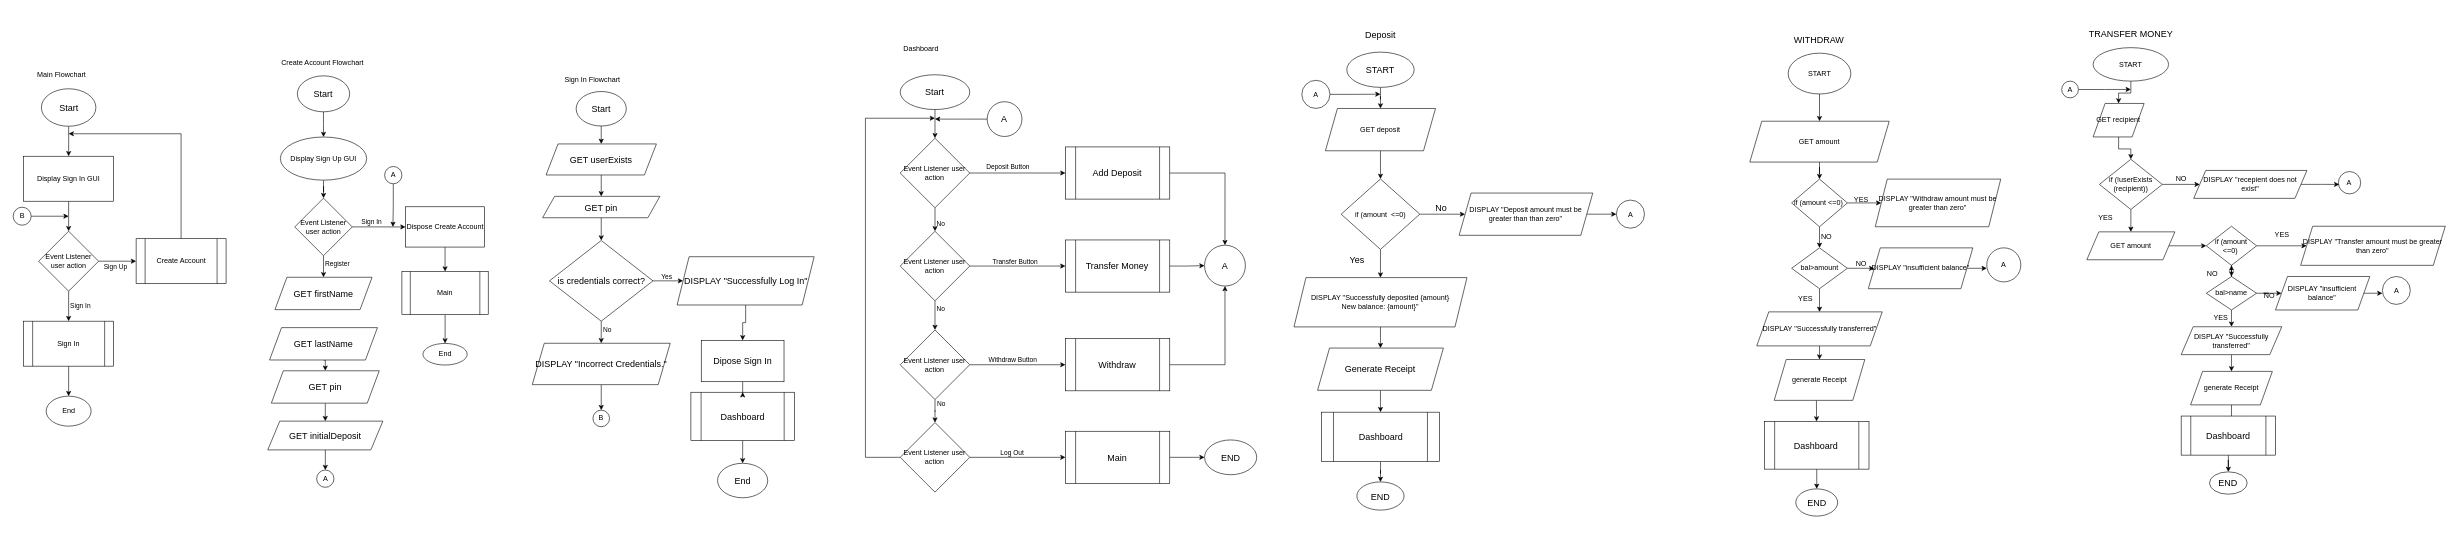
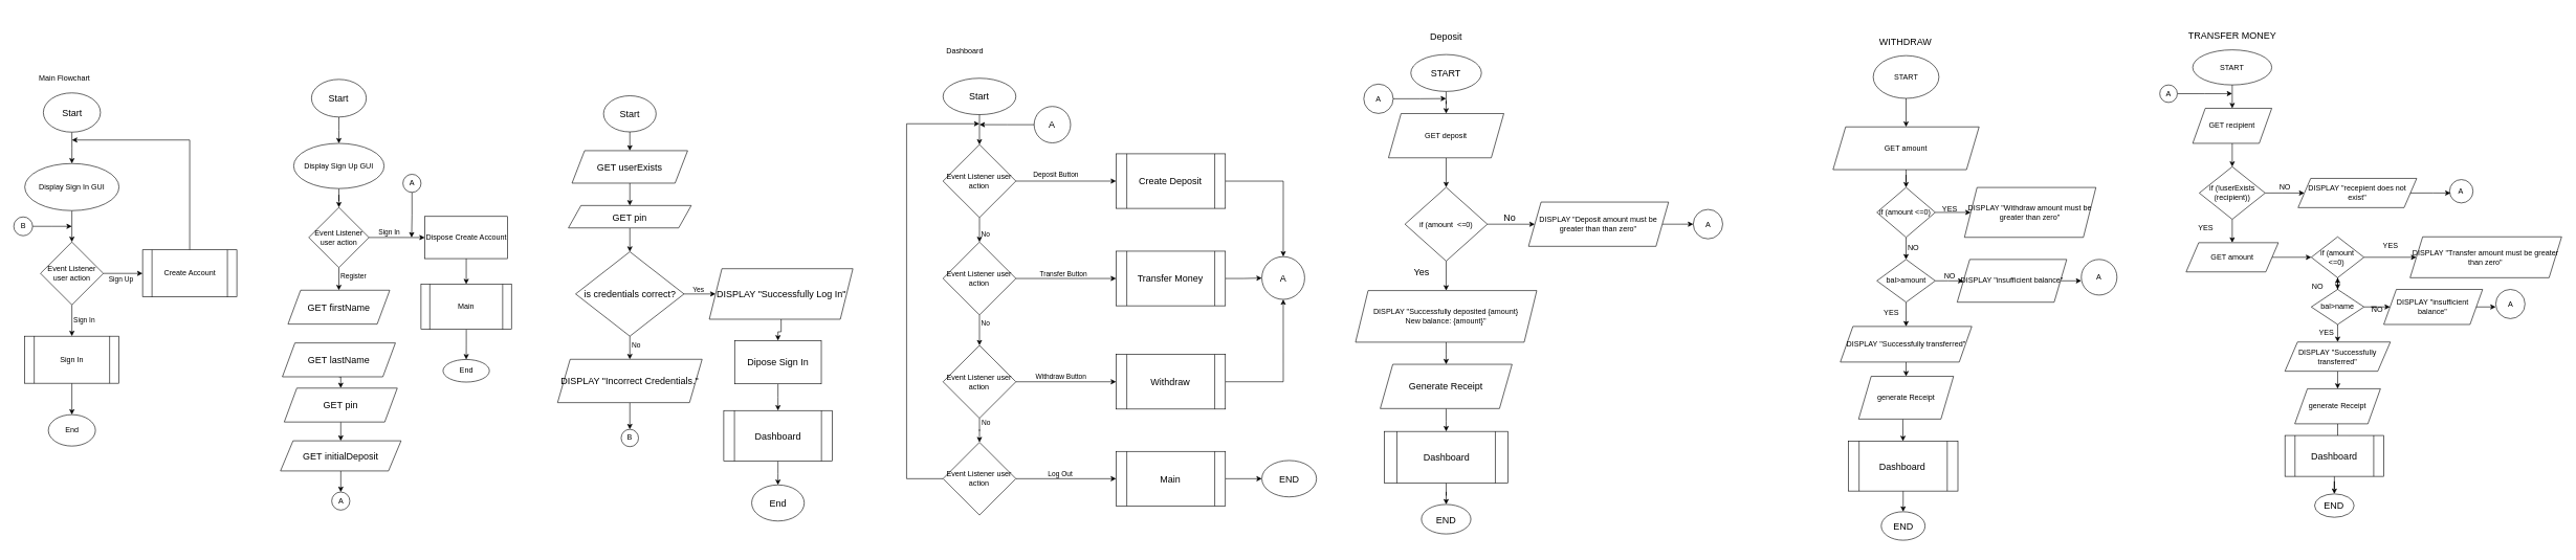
- <mxCell id="67" value="Create Account Flowchart" style="text;html=1;align=center;verticalAlign=middle;resizable=0;points=[];autosize=1;strokeColor=none;fillColor=none;labelBackgroundColor=none;rounded=0;" parent="55" vertex="1"><mxGeometry x="20" width="160" height="30" as="geometry" /></mxCell>
- <mxCell id="101" value="Sign In Flowchart" style="text;html=1;align=center;verticalAlign=middle;resizable=0;points=[];autosize=1;strokeColor=none;fillColor=none;labelBackgroundColor=none;rounded=0;" parent="81" vertex="1"><mxGeometry x="40.25" width="120" height="30" as="geometry" /></mxCell>
- <mxCell id="162" value="GET recipient" style="shape=parallelogram;perimeter=parallelogramPerimeter;whiteSpace=wrap;html=1;fixedSize=1;labelBackgroundColor=none;rounded=0;" vertex="1" parent="157"><mxGeometry x="52.424" y="130.293" width="85" height="55.84" as="geometry" /></mxCell>
+ <mxCell id="162" value="GET recipient" style="shape=parallelogram;perimeter=parallelogramPerimeter;whiteSpace=wrap;html=1;fixedSize=1;labelBackgroundColor=none;rounded=0;" vertex="1" parent="157"><mxGeometry x="52.424" y="130.293" width="125.817" height="55.84" as="geometry" /></mxCell>
- <mxCell id="5" value="&lt;font style=&quot;font-size: 15px;&quot;&gt;Add Deposit&lt;/font&gt;" style="shape=process;whiteSpace=wrap;html=1;backgroundOutline=1;labelBackgroundColor=none;rounded=0;" parent="2" vertex="1"><mxGeometry x="333.434" y="178.312" width="173.965" height="86.982" as="geometry" /></mxCell>
+ <mxCell id="5" value="&lt;font style=&quot;font-size: 15px;&quot;&gt;Create Deposit&lt;/font&gt;" style="shape=process;whiteSpace=wrap;html=1;backgroundOutline=1;labelBackgroundColor=none;rounded=0;" parent="2" vertex="1"><mxGeometry x="333.434" y="178.312" width="173.965" height="86.982" as="geometry" /></mxCell>
- <mxCell id="45" value="Display Sign In GUI" style="whiteSpace=wrap;html=1;labelBackgroundColor=none;rounded=0;" parent="37" vertex="1"><mxGeometry x="17.513" y="150" width="150.002" height="75" as="geometry" /></mxCell>
+ <mxCell id="45" value="Display Sign In GUI" style="ellipse;whiteSpace=wrap;html=1;labelBackgroundColor=none;" parent="37" vertex="1"><mxGeometry x="17.513" y="150" width="150.002" height="75" as="geometry" /></mxCell>
- <mxCell id="103" value="Dipose Sign In" style="whiteSpace=wrap;html=1;fontSize=15;labelBackgroundColor=none;rounded=0;" parent="81" vertex="1"><mxGeometry x="281.75" y="449.35" width="138" height="69.0" as="geometry" /></mxCell>
+ <mxCell id="103" value="Dipose Sign In" style="whiteSpace=wrap;html=1;fontSize=15;labelBackgroundColor=none;rounded=0;" parent="81" vertex="1"><mxGeometry x="281.75" y="424.35" width="138" height="69.0" as="geometry" /></mxCell>
